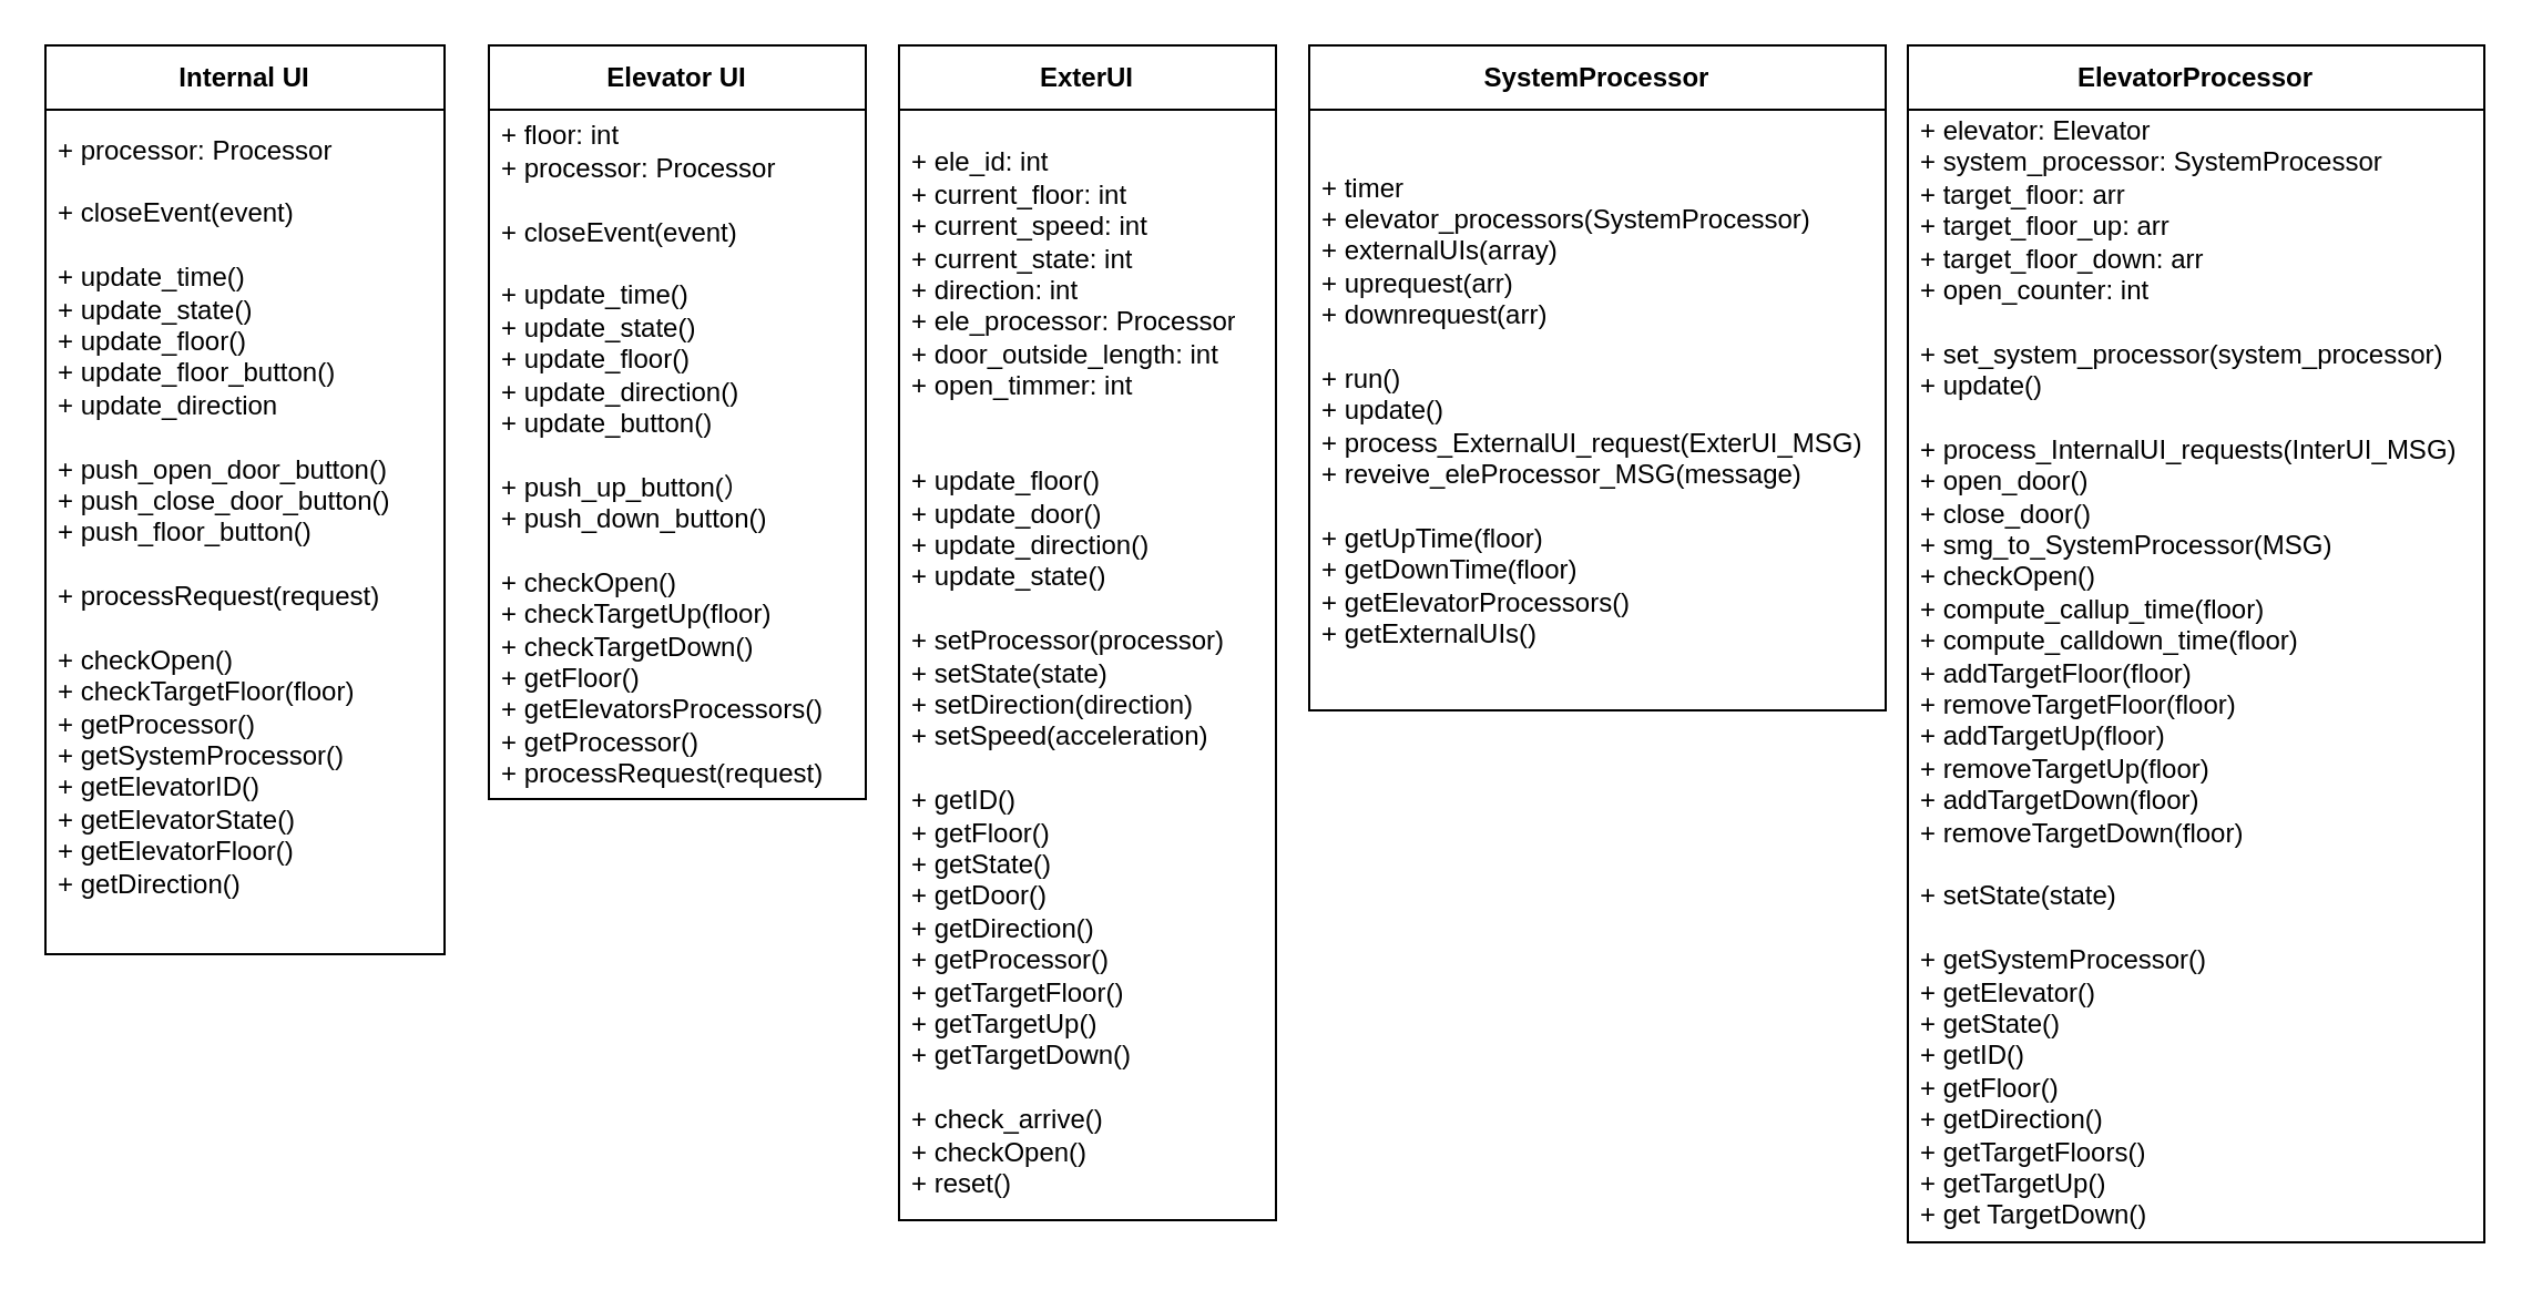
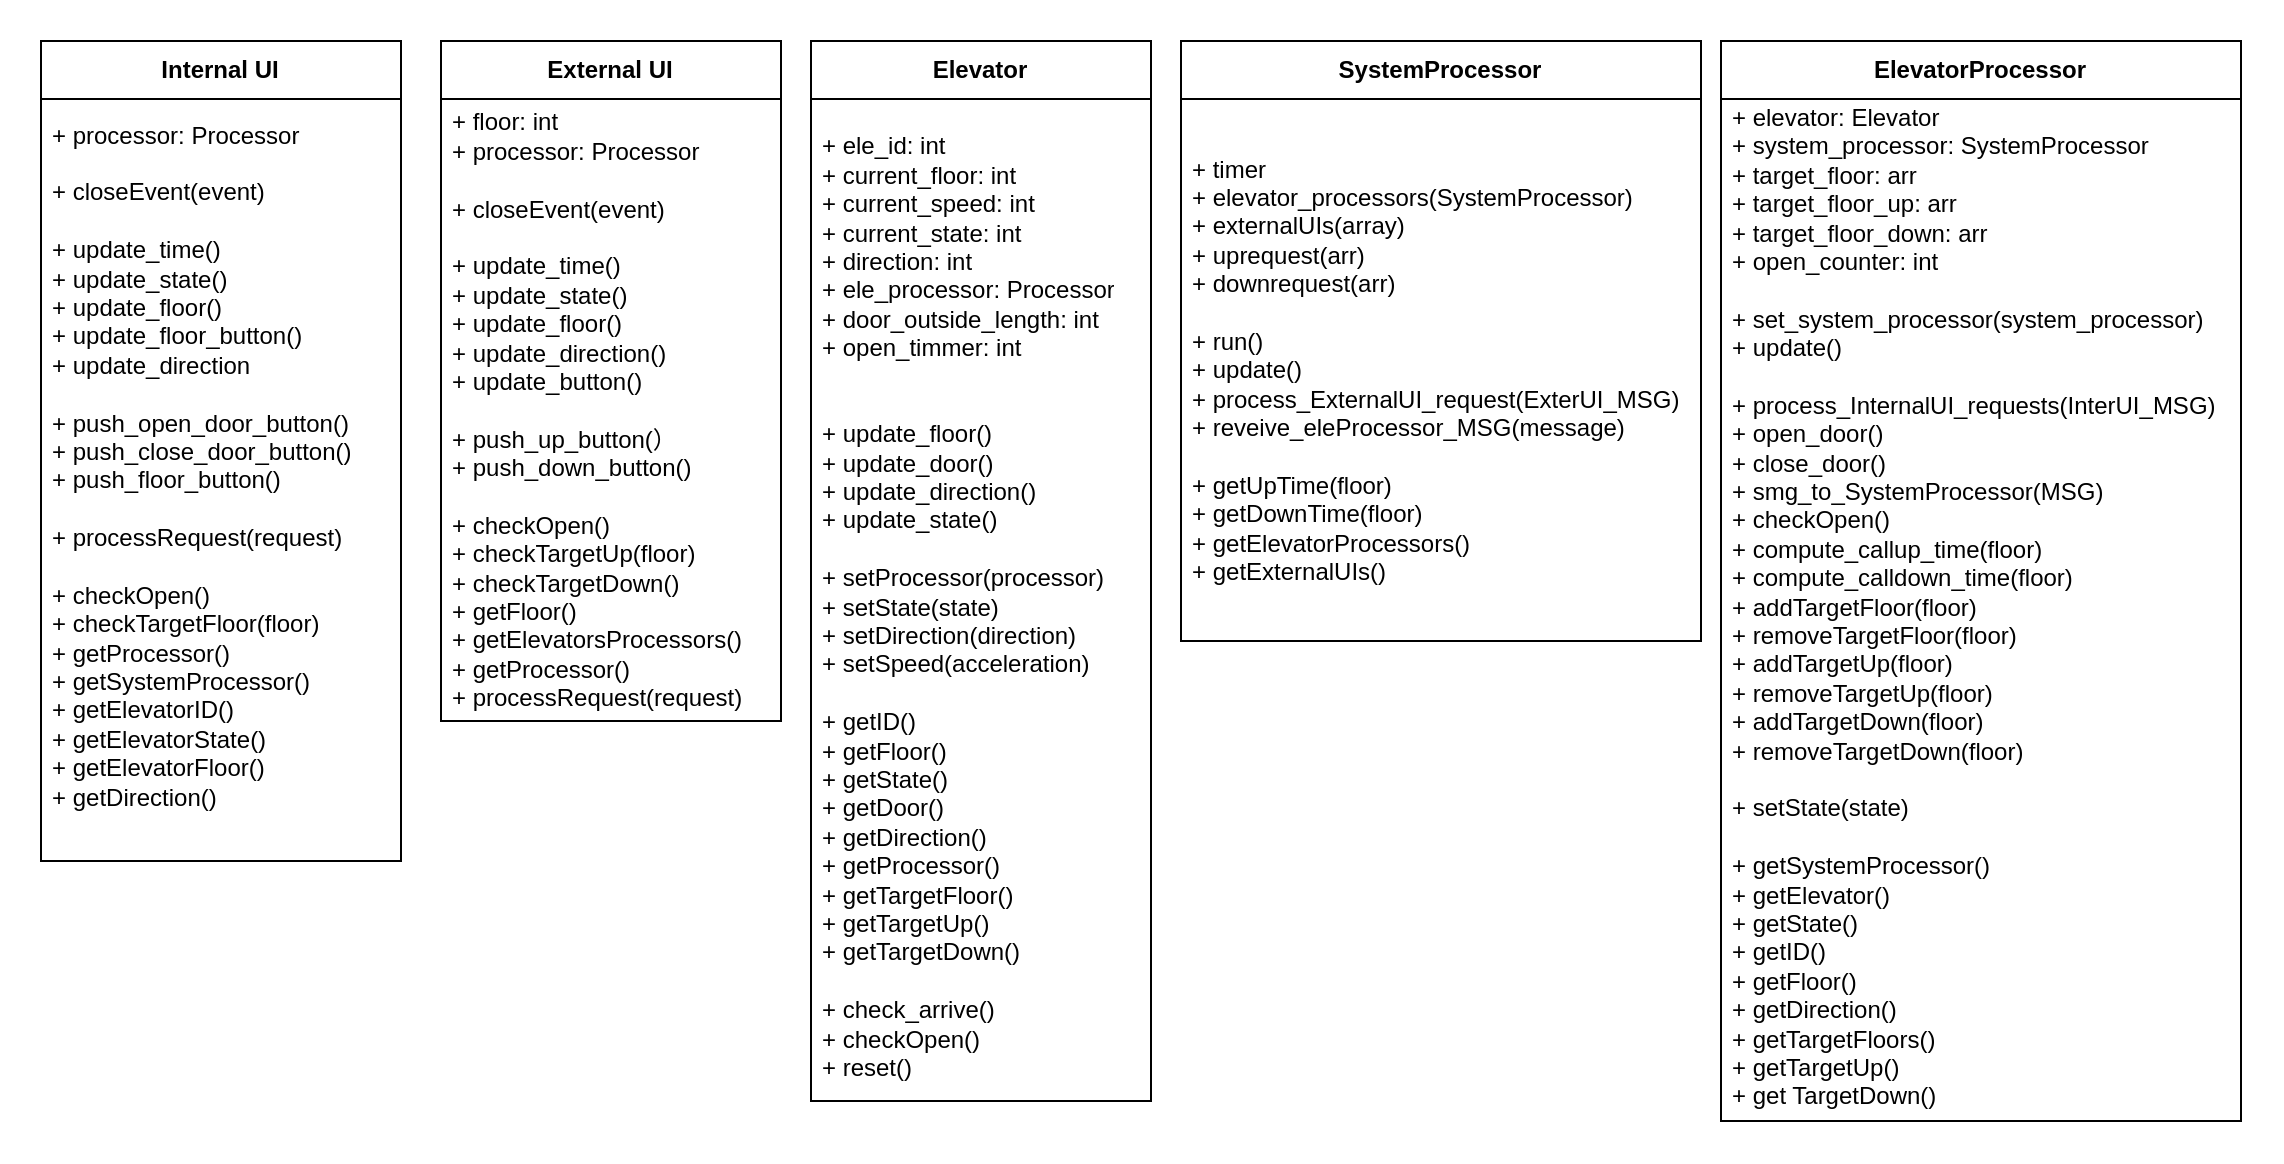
- <mxCell id="4" value="Elevator UI" style="swimlane;fontStyle=1;align=center;verticalAlign=middle;childLayout=stackLayout;horizontal=1;startSize=29;horizontalStack=0;resizeParent=1;resizeParentMax=0;resizeLast=0;collapsible=0;marginBottom=0;html=1;whiteSpace=wrap;" vertex="1" parent="1"><mxGeometry x="220" y="20" width="170" height="340" as="geometry" /></mxCell>
+ <mxCell id="4" value="External UI" style="swimlane;fontStyle=1;align=center;verticalAlign=middle;childLayout=stackLayout;horizontal=1;startSize=29;horizontalStack=0;resizeParent=1;resizeParentMax=0;resizeLast=0;collapsible=0;marginBottom=0;html=1;whiteSpace=wrap;" vertex="1" parent="1"><mxGeometry x="220" y="20" width="170" height="340" as="geometry" /></mxCell>
- <mxCell id="6" value="ExterUI" style="swimlane;fontStyle=1;align=center;verticalAlign=middle;childLayout=stackLayout;horizontal=1;startSize=29;horizontalStack=0;resizeParent=1;resizeParentMax=0;resizeLast=0;collapsible=0;marginBottom=0;html=1;whiteSpace=wrap;" vertex="1" parent="1"><mxGeometry x="405" y="20" width="170" height="530" as="geometry" /></mxCell>
+ <mxCell id="6" value="Elevator" style="swimlane;fontStyle=1;align=center;verticalAlign=middle;childLayout=stackLayout;horizontal=1;startSize=29;horizontalStack=0;resizeParent=1;resizeParentMax=0;resizeLast=0;collapsible=0;marginBottom=0;html=1;whiteSpace=wrap;" vertex="1" parent="1"><mxGeometry x="405" y="20" width="170" height="530" as="geometry" /></mxCell>
